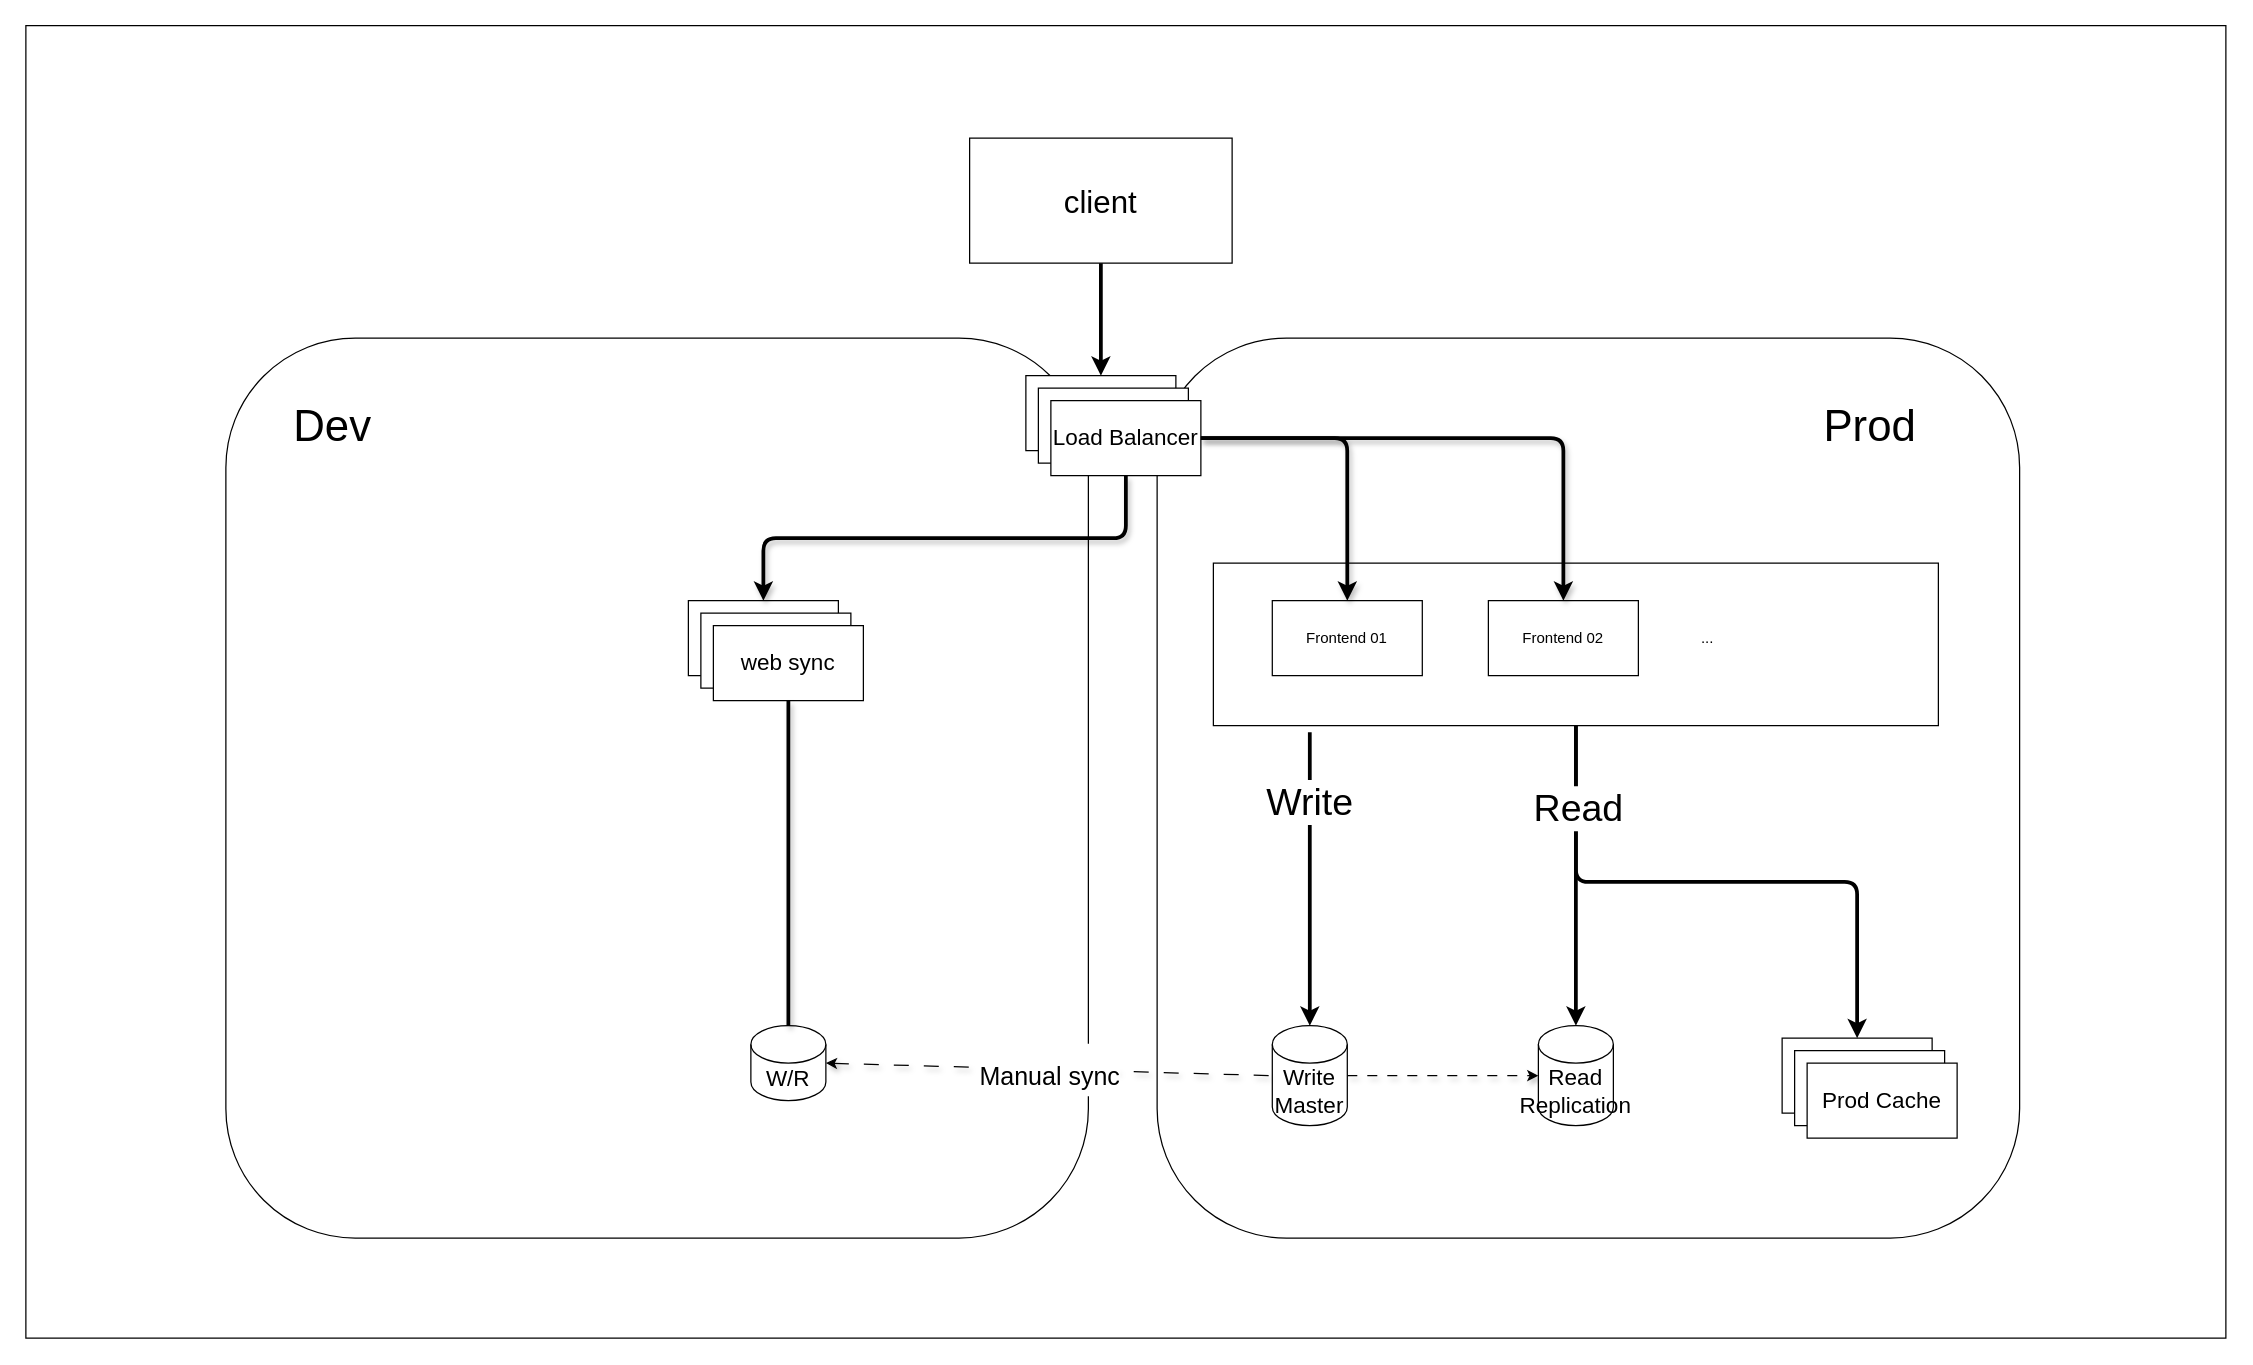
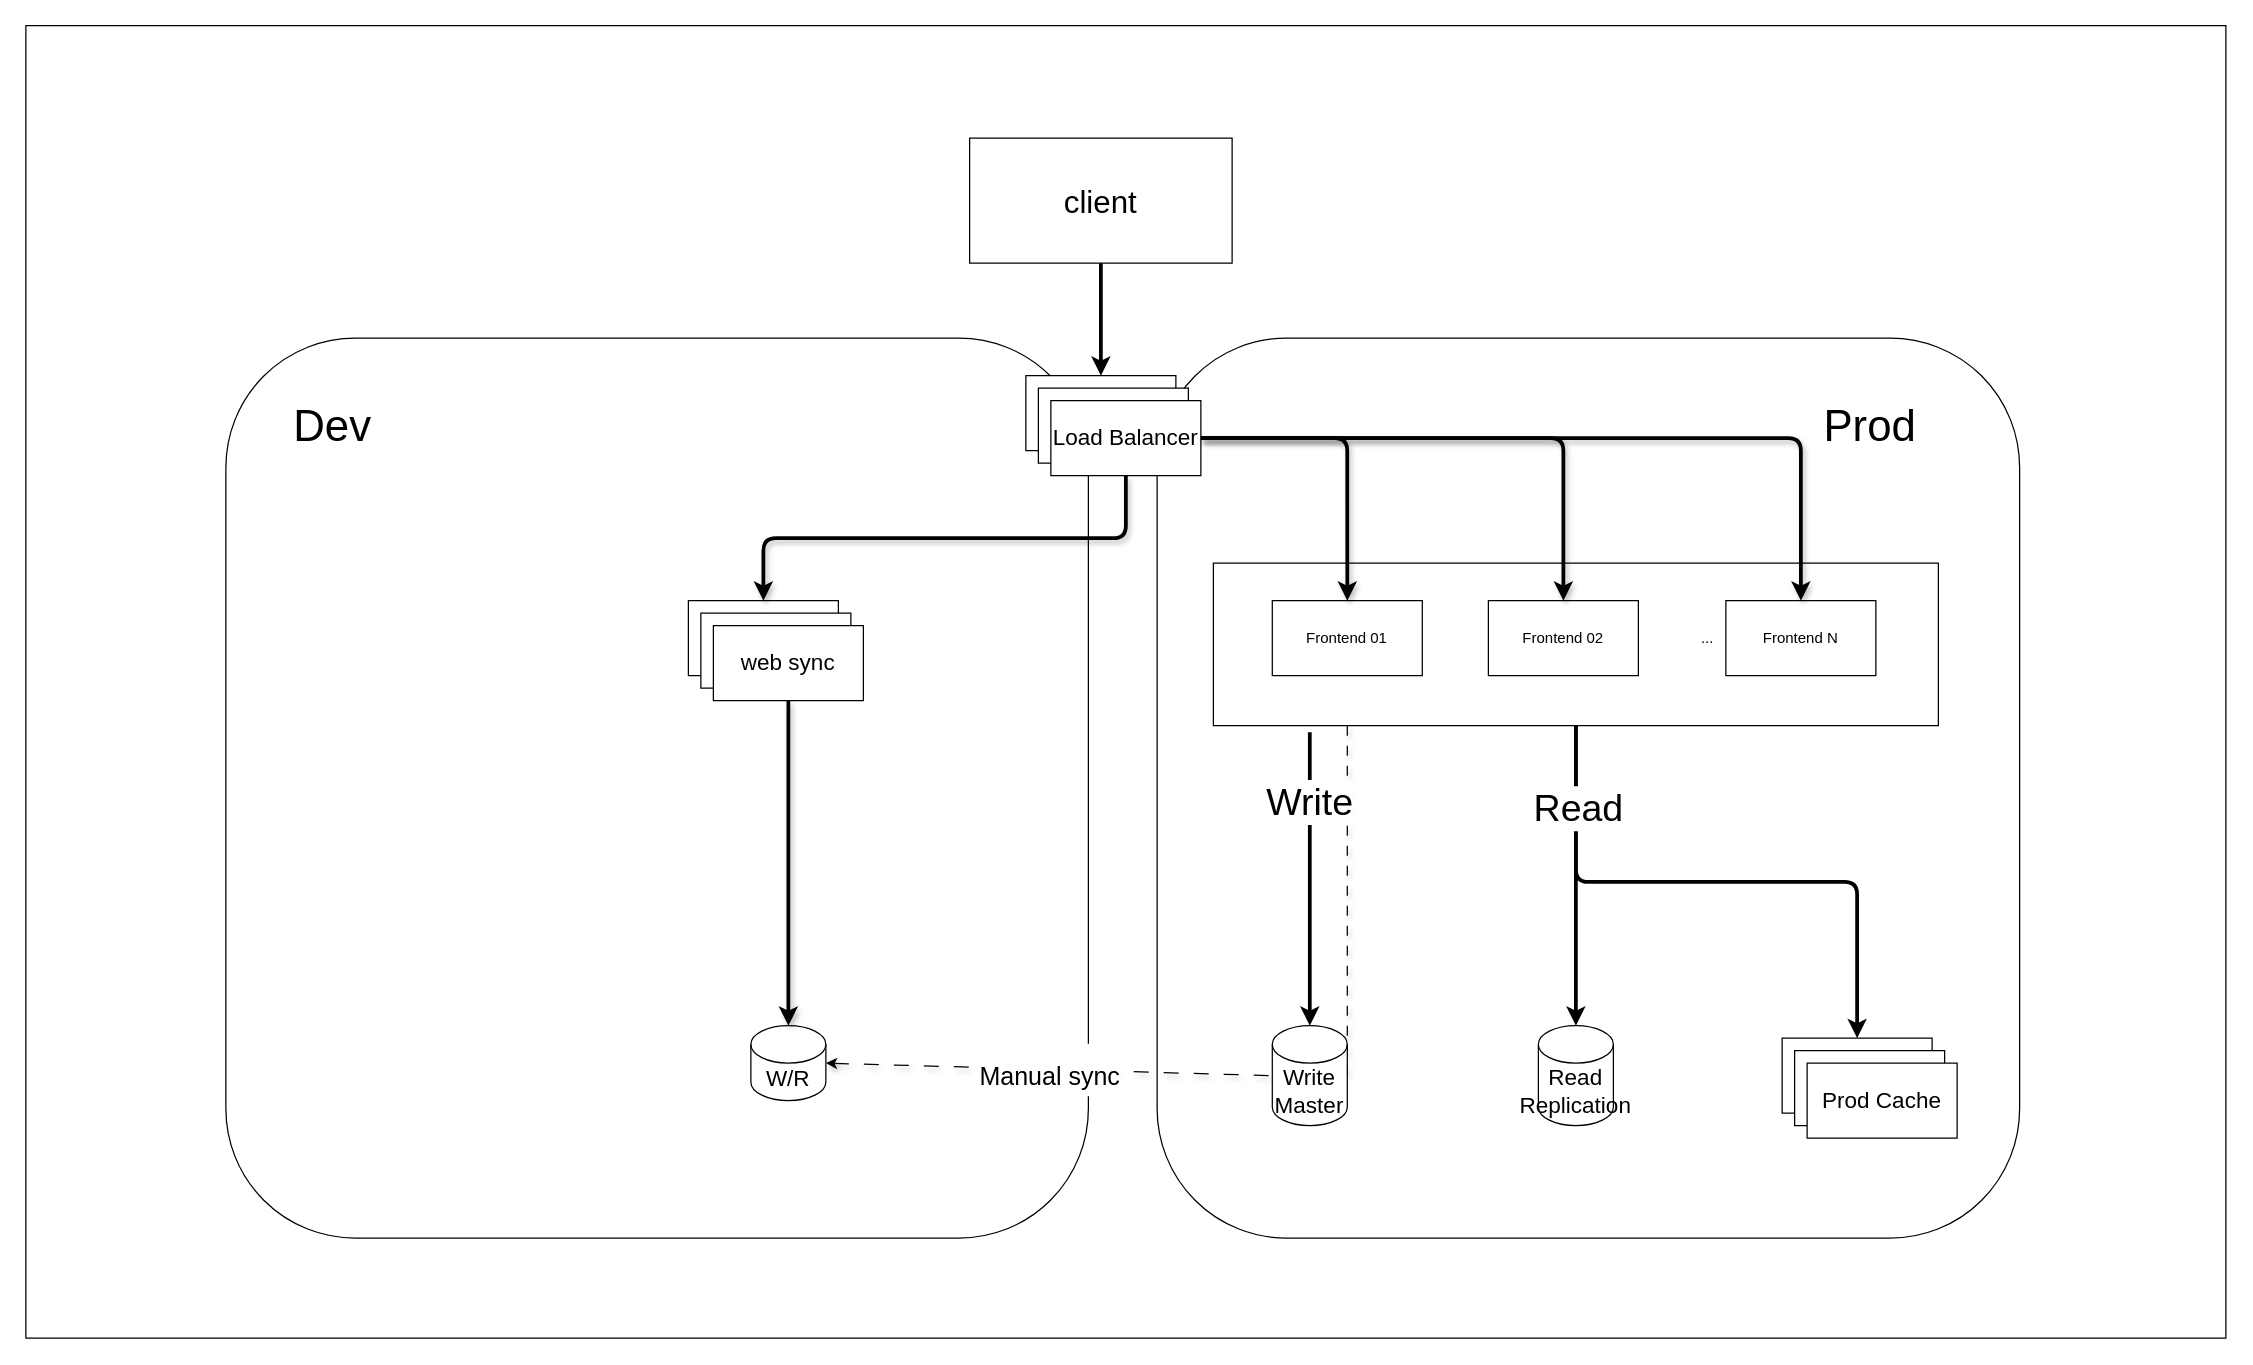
+ <mxCell id="40" style="edgeStyle=orthogonalEdgeStyle;html=1;entryX=0.5;entryY=0;entryDx=0;entryDy=0;shadow=1;endArrow=classic;endFill=1;rounded=1;strokeWidth=3;fontSize=18;" edge="1" parent="1" source="10" target="37"><mxGeometry relative="1" as="geometry"><mxPoint x="920" y="400" as="sourcePoint" /><mxPoint x="1157.14" y="500" as="targetPoint" /></mxGeometry></mxCell>
+ <mxCell id="37" value="Frontend N" style="whiteSpace=wrap;html=1;" vertex="1" parent="1"><mxGeometry x="1380" y="480" width="120" height="60" as="geometry" /></mxCell>
- <mxCell id="34" style="edgeStyle=none;rounded=1;html=1;exitX=0.5;exitY=1;exitDx=0;exitDy=0;entryX=0.5;entryY=0;entryDx=0;entryDy=0;entryPerimeter=0;shadow=1;strokeWidth=3;fontSize=35;endArrow=none;endFill=1;" parent="1" source="23" target="33" edge="1"><mxGeometry relative="1" as="geometry" /></mxCell>
+ <mxCell id="34" style="edgeStyle=none;rounded=1;html=1;exitX=0.5;exitY=1;exitDx=0;exitDy=0;entryX=0.5;entryY=0;entryDx=0;entryDy=0;entryPerimeter=0;shadow=1;strokeWidth=3;fontSize=35;endArrow=classic;endFill=1;" parent="1" source="23" target="33" edge="1"><mxGeometry relative="1" as="geometry" /></mxCell>
- <mxCell id="15" style="html=1;exitX=1;exitY=0.5;exitDx=0;exitDy=0;exitPerimeter=0;entryX=0;entryY=0.5;entryDx=0;entryDy=0;entryPerimeter=0;shadow=1;endArrow=classic;endFill=1;dashed=1;dashPattern=8 8;strokeWidth=1;fontSize=18;" parent="1" source="16" target="17" edge="1"><mxGeometry relative="1" as="geometry" /></mxCell>
+ <mxCell id="15" style="html=1;exitX=1;exitY=0.5;exitDx=0;exitDy=0;exitPerimeter=0;shadow=1;endArrow=classic;endFill=1;dashed=1;dashPattern=8 8;strokeWidth=1;fontSize=18;" parent="1" source="16" target="35" edge="1"><mxGeometry relative="1" as="geometry" /></mxCell>
